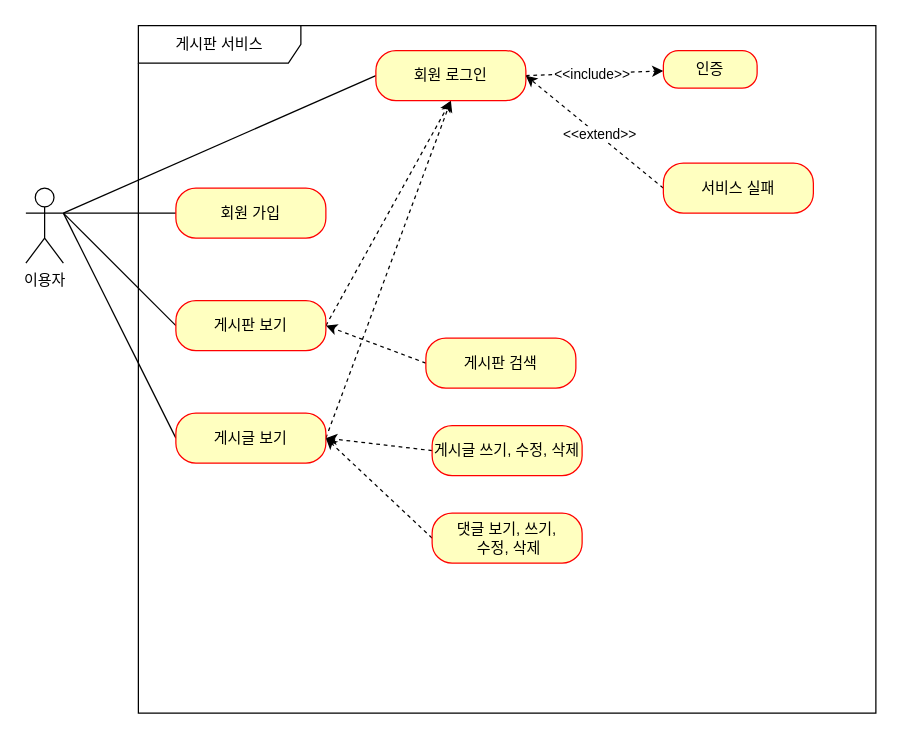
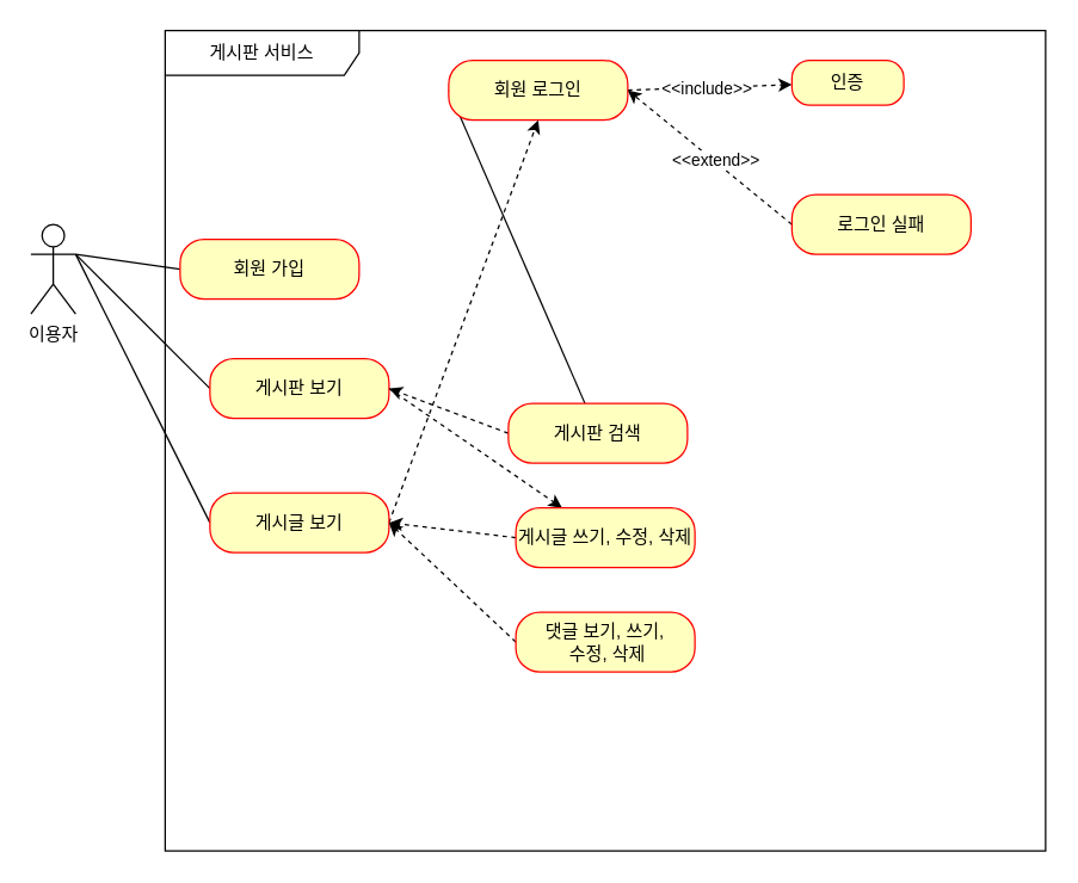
- <mxCell id="12" style="rounded=0;orthogonalLoop=1;jettySize=auto;html=1;exitX=0;exitY=0.5;exitDx=0;exitDy=0;entryX=1;entryY=0.333;entryDx=0;entryDy=0;entryPerimeter=0;endArrow=none;endFill=0;" edge="1" parent="1" source="15" target="2"><mxGeometry relative="1" as="geometry" /></mxCell>
+ <mxCell id="12" style="rounded=0;orthogonalLoop=1;jettySize=auto;html=1;exitX=0;exitY=0.5;exitDx=0;exitDy=0;endArrow=none;endFill=0;" edge="1" parent="1" source="15" target="21"><mxGeometry relative="1" as="geometry" /></mxCell>
- <mxCell id="19" value="서비스 실패" style="rounded=1;whiteSpace=wrap;html=1;arcSize=40;fontColor=#000000;fillColor=#ffffc0;strokeColor=#ff0000;" vertex="1" parent="1"><mxGeometry x="530" y="130" width="120" height="40" as="geometry" /></mxCell>
+ <mxCell id="19" value="로그인 실패" style="rounded=1;whiteSpace=wrap;html=1;arcSize=40;fontColor=#000000;fillColor=#ffffc0;strokeColor=#ff0000;" vertex="1" parent="1"><mxGeometry x="530" y="130" width="120" height="40" as="geometry" /></mxCell>
- <mxCell id="5" value="회원 가입" style="rounded=1;whiteSpace=wrap;html=1;arcSize=40;fontColor=#000000;fillColor=#ffffc0;strokeColor=#ff0000;" vertex="1" parent="1"><mxGeometry x="140" y="150" width="120" height="40" as="geometry" /></mxCell>
+ <mxCell id="5" value="회원 가입" style="rounded=1;whiteSpace=wrap;html=1;arcSize=40;fontColor=#000000;fillColor=#ffffc0;strokeColor=#ff0000;" vertex="1" parent="1"><mxGeometry x="120" y="160" width="120" height="40" as="geometry" /></mxCell>
- <mxCell id="7" style="rounded=0;orthogonalLoop=1;jettySize=auto;html=1;exitX=1;exitY=0.5;exitDx=0;exitDy=0;entryX=0.5;entryY=1;entryDx=0;entryDy=0;dashed=1;" edge="1" parent="1" source="8" target="15"><mxGeometry relative="1" as="geometry" /></mxCell>
+ <mxCell id="7" style="rounded=0;orthogonalLoop=1;jettySize=auto;html=1;exitX=1;exitY=0.5;exitDx=0;exitDy=0;dashed=1;" edge="1" parent="1" source="8" target="23"><mxGeometry relative="1" as="geometry" /></mxCell>
